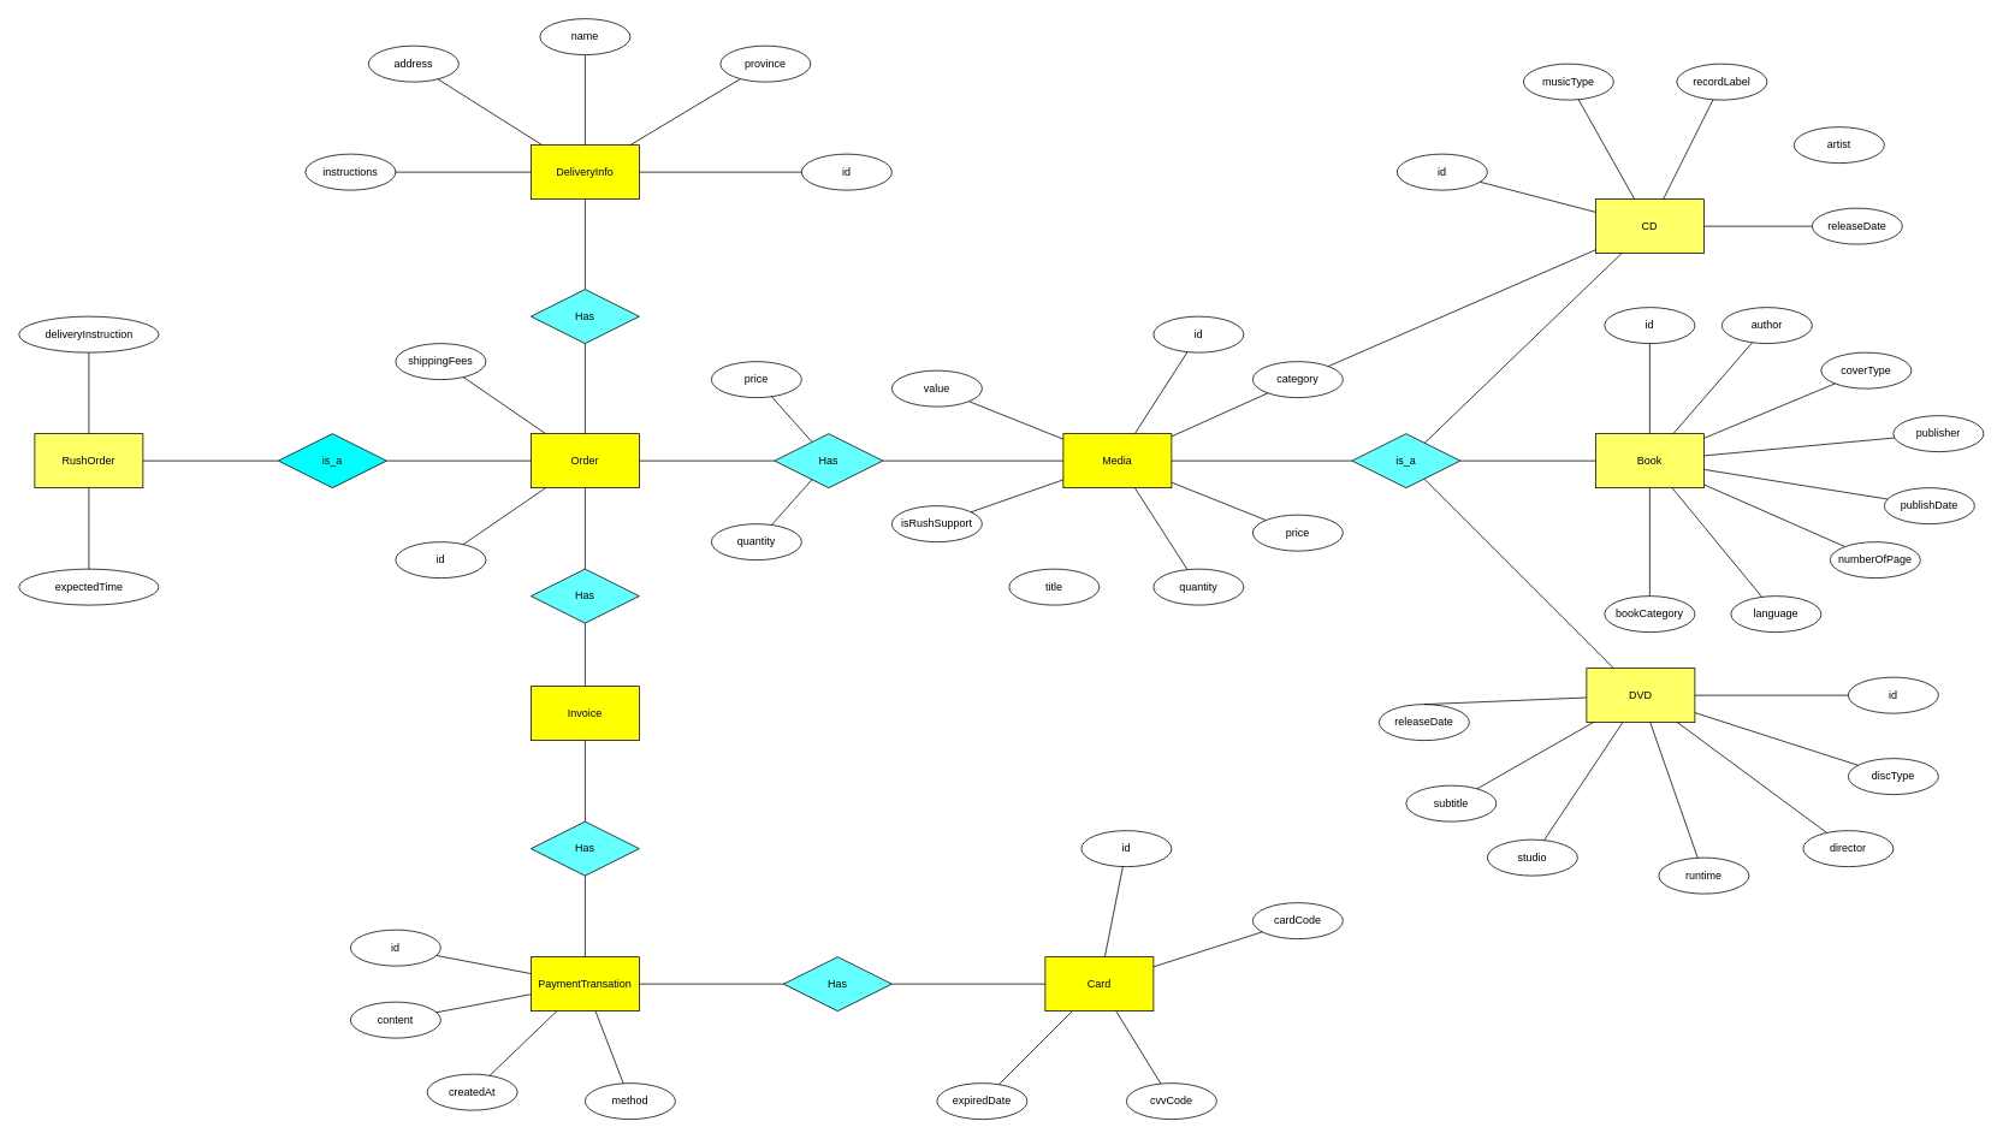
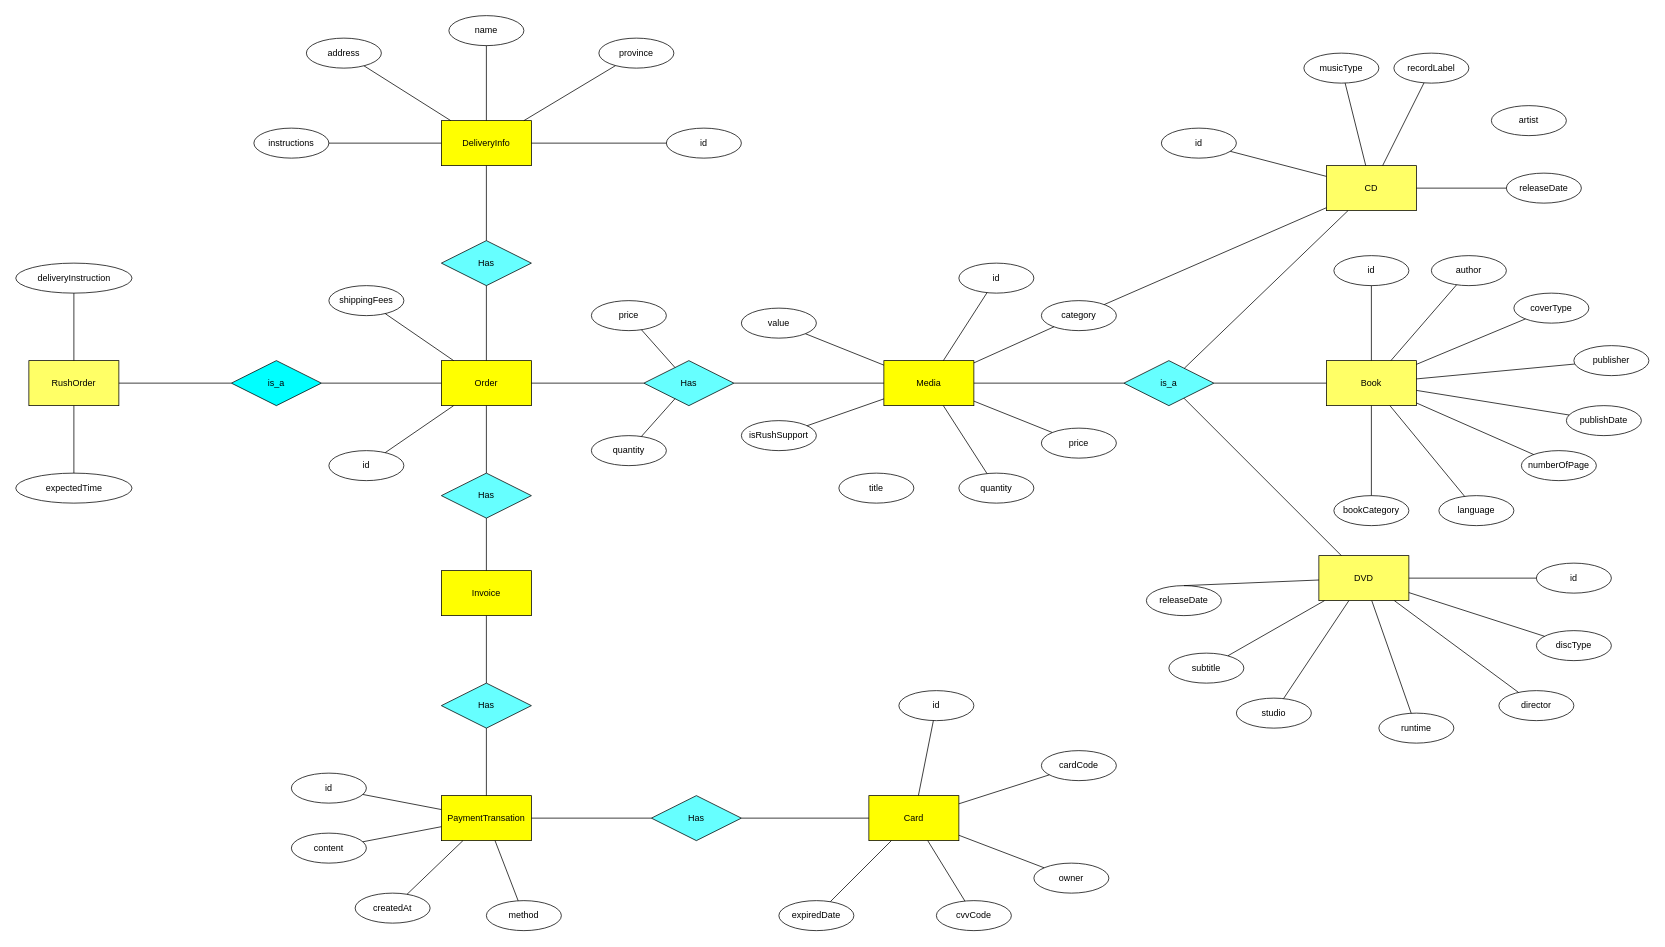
- <mxCell id="78" value="musicType" style="ellipse;whiteSpace=wrap;html=1;align=center;fillColor=#FFFFFF;" parent="1" vertex="1"><mxGeometry x="1688" y="70" width="100" height="40" as="geometry" /></mxCell>
+ <mxCell id="78" value="musicType" style="ellipse;whiteSpace=wrap;html=1;align=center;fillColor=#FFFFFF;" parent="1" vertex="1"><mxGeometry x="1738" y="70" width="100" height="40" as="geometry" /></mxCell>
+ <mxCell id="68" value="" style="endArrow=none;html=1;" parent="1" source="63" target="58" edge="1"><mxGeometry width="50" height="50" relative="1" as="geometry"><mxPoint x="1198" y="1040" as="sourcePoint" /><mxPoint x="1478" y="1040" as="targetPoint" /></mxGeometry></mxCell>
+ <mxCell id="63" value="owner" style="ellipse;whiteSpace=wrap;html=1;align=center;" parent="1" vertex="1"><mxGeometry x="1378" y="1150" width="100" height="40" as="geometry" /></mxCell>
